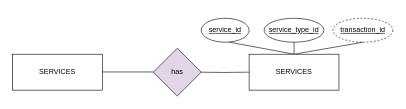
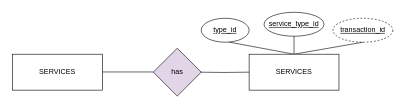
- <mxCell id="2" value="&lt;u&gt;service_id&lt;/u&gt;" style="ellipse;whiteSpace=wrap;html=1;" vertex="1" parent="1"><mxGeometry x="335" y="30" width="80" height="40" as="geometry" /></mxCell>
+ <mxCell id="2" value="&lt;u&gt;type_id&lt;/u&gt;" style="ellipse;whiteSpace=wrap;html=1;" vertex="1" parent="1"><mxGeometry x="335" y="30" width="80" height="40" as="geometry" /></mxCell>
- <mxCell id="4" value="&lt;u&gt;service_type_id&lt;/u&gt;" style="ellipse;whiteSpace=wrap;html=1;" vertex="1" parent="1"><mxGeometry x="440" y="30" width="100" height="40" as="geometry" /></mxCell>
+ <mxCell id="4" value="&lt;u&gt;service_type_id&lt;/u&gt;" style="ellipse;whiteSpace=wrap;html=1;" vertex="1" parent="1"><mxGeometry x="440" y="20" width="100" height="40" as="geometry" /></mxCell>
